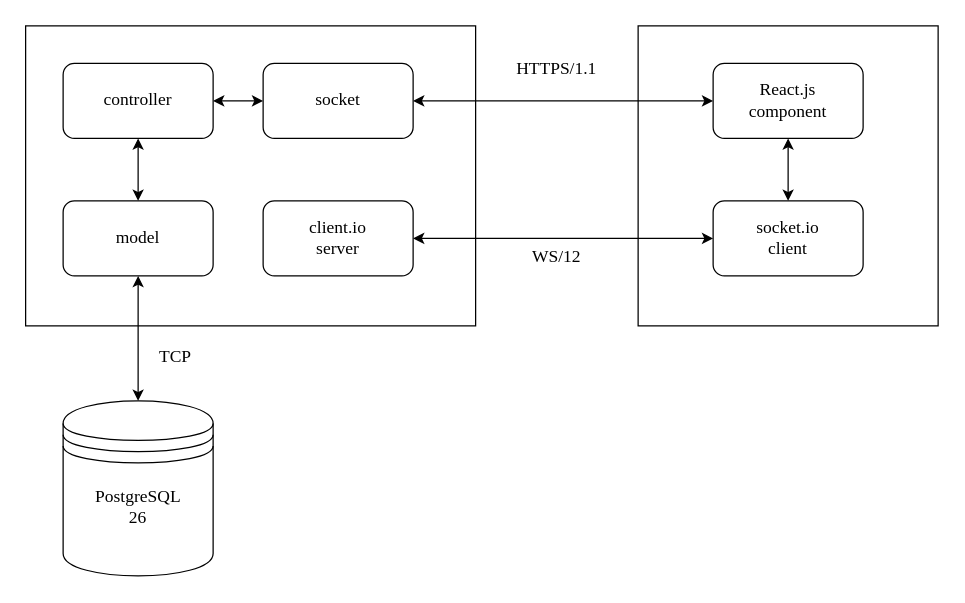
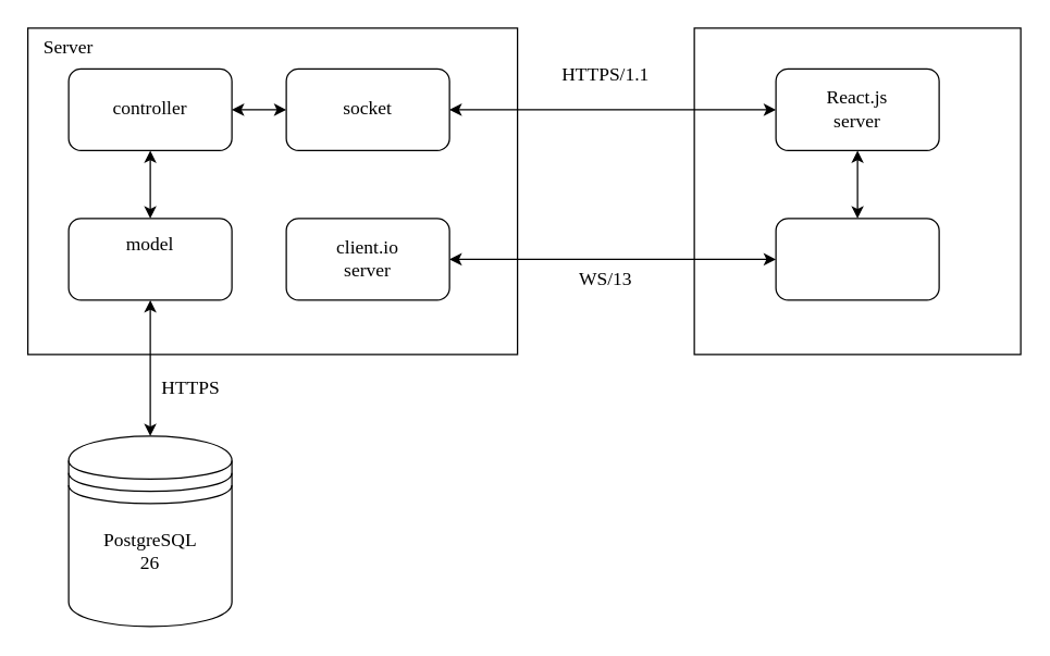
+ <mxCell id="4" value="Server" style="text;html=1;align=center;verticalAlign=middle;whiteSpace=wrap;rounded=0;fontFamily=Times New Roman;fontSize=14;" parent="1" vertex="1"><mxGeometry y="20" width="60" height="30" as="geometry" x="20" /></mxCell>
- <mxCell id="13" value="React.js component" style="text;html=1;align=center;verticalAlign=middle;whiteSpace=wrap;rounded=0;fontFamily=Times New Roman;fontSize=14;" parent="1" vertex="1"><mxGeometry x="600" y="65" width="60" height="30" as="geometry" /></mxCell>
+ <mxCell id="13" value="React.js server" style="text;html=1;align=center;verticalAlign=middle;whiteSpace=wrap;rounded=0;fontFamily=Times New Roman;fontSize=14;" parent="1" vertex="1"><mxGeometry x="600" y="65" width="60" height="30" as="geometry" /></mxCell>
- <mxCell id="20" value="model" style="text;html=1;align=center;verticalAlign=middle;whiteSpace=wrap;rounded=0;fontFamily=Times New Roman;fontSize=14;" parent="1" vertex="1"><mxGeometry x="80" y="175" width="60" height="30" as="geometry" /></mxCell>
+ <mxCell id="20" value="model" style="text;html=1;align=center;verticalAlign=middle;whiteSpace=wrap;rounded=0;fontFamily=Times New Roman;fontSize=14;" parent="1" vertex="1"><mxGeometry x="80" y="165" width="60" height="30" as="geometry" /></mxCell>
- <mxCell id="14" value="socket.io client" style="text;html=1;align=center;verticalAlign=middle;whiteSpace=wrap;rounded=0;fontFamily=Times New Roman;fontSize=14;" parent="1" vertex="1"><mxGeometry x="600" y="175" width="60" height="30" as="geometry" /></mxCell>
- <mxCell id="7" value="WS/12" style="text;html=1;align=center;verticalAlign=middle;whiteSpace=wrap;rounded=0;fontFamily=Times New Roman;fontSize=14;" parent="1" vertex="1"><mxGeometry x="415" y="190" width="60" height="30" as="geometry" /></mxCell>
+ <mxCell id="7" value="WS/13" style="text;html=1;align=center;verticalAlign=middle;whiteSpace=wrap;rounded=0;fontFamily=Times New Roman;fontSize=14;" parent="1" vertex="1"><mxGeometry x="415" y="190" width="60" height="30" as="geometry" /></mxCell>
- <mxCell id="25" value="TCP" style="text;html=1;align=center;verticalAlign=middle;whiteSpace=wrap;rounded=0;fontFamily=Times New Roman;fontSize=14;" parent="1" vertex="1"><mxGeometry x="110" y="270" width="60" height="30" as="geometry" /></mxCell>
+ <mxCell id="25" value="HTTPS" style="text;html=1;align=center;verticalAlign=middle;whiteSpace=wrap;rounded=0;fontFamily=Times New Roman;fontSize=14;" parent="1" vertex="1"><mxGeometry x="110" y="270" width="60" height="30" as="geometry" /></mxCell>
